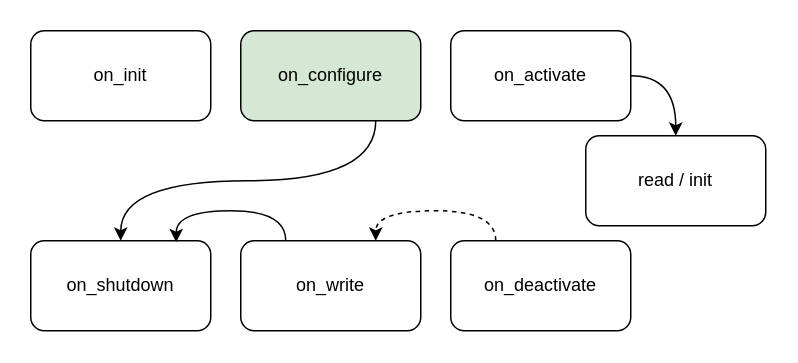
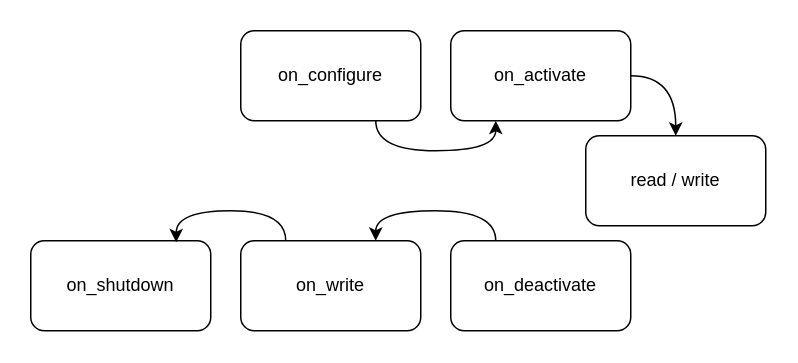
- <mxCell id="2" value="on_init" style="rounded=1;whiteSpace=wrap;html=1;" parent="1" vertex="1"><mxGeometry x="20" width="120" height="60" as="geometry" y="20" /></mxCell>
- <mxCell id="4" value="on_configure" style="rounded=1;whiteSpace=wrap;html=1;fillColor=#d5e8d4;" parent="1" vertex="1"><mxGeometry x="160" width="120" height="60" as="geometry" y="20" /></mxCell>
+ <mxCell id="4" value="on_configure" style="rounded=1;whiteSpace=wrap;html=1;" parent="1" vertex="1"><mxGeometry x="160" width="120" height="60" as="geometry" y="20" /></mxCell>
- <mxCell id="3" style="edgeStyle=orthogonalEdgeStyle;rounded=0;orthogonalLoop=1;jettySize=auto;html=1;exitX=0.75;exitY=1;exitDx=0;exitDy=0;curved=1;" parent="1" source="4" target="10" edge="1"><mxGeometry relative="1" as="geometry" /></mxCell>
+ <mxCell id="3" style="edgeStyle=orthogonalEdgeStyle;rounded=0;orthogonalLoop=1;jettySize=auto;html=1;entryX=0.25;entryY=1;entryDx=0;entryDy=0;exitX=0.75;exitY=1;exitDx=0;exitDy=0;curved=1;" parent="1" source="4" target="7" edge="1"><mxGeometry relative="1" as="geometry" /></mxCell>
- <mxCell id="11" value="read / init" style="rounded=1;whiteSpace=wrap;html=1;" parent="1" vertex="1"><mxGeometry x="390" y="90" width="120" height="60" as="geometry" /></mxCell>
+ <mxCell id="11" value="read / write" style="rounded=1;whiteSpace=wrap;html=1;" parent="1" vertex="1"><mxGeometry x="390" y="90" width="120" height="60" as="geometry" /></mxCell>
- <mxCell id="8" style="edgeStyle=orthogonalEdgeStyle;rounded=0;orthogonalLoop=1;jettySize=auto;html=1;entryX=0.75;entryY=0;entryDx=0;entryDy=0;exitX=0.25;exitY=0;exitDx=0;exitDy=0;curved=1;dashed=1;" parent="1" source="9" target="5" edge="1"><mxGeometry relative="1" as="geometry" /></mxCell>
+ <mxCell id="8" style="edgeStyle=orthogonalEdgeStyle;rounded=0;orthogonalLoop=1;jettySize=auto;html=1;entryX=0.75;entryY=0;entryDx=0;entryDy=0;exitX=0.25;exitY=0;exitDx=0;exitDy=0;curved=1;" parent="1" source="9" target="5" edge="1"><mxGeometry relative="1" as="geometry" /></mxCell>
